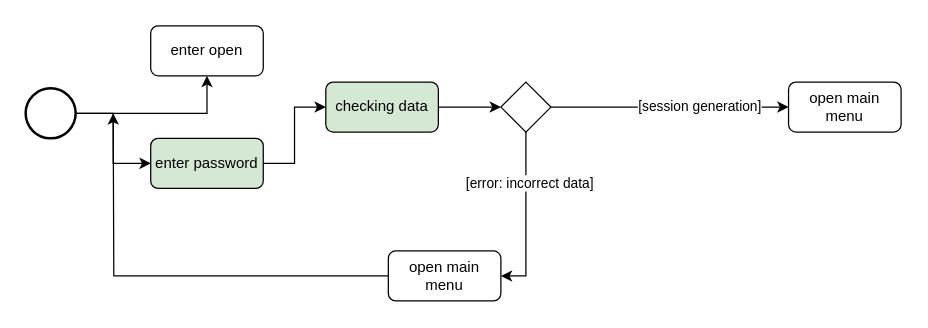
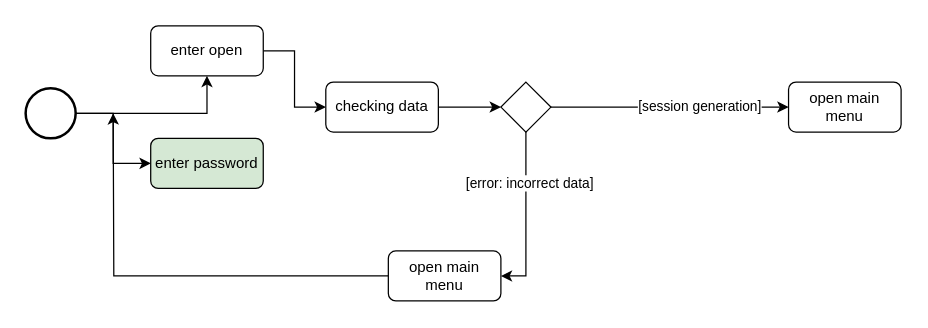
+ <mxCell id="5" style="edgeStyle=orthogonalEdgeStyle;rounded=0;orthogonalLoop=1;jettySize=auto;html=1;entryX=0;entryY=0.5;entryDx=0;entryDy=0;" edge="1" parent="1" source="6" target="10"><mxGeometry relative="1" as="geometry" /></mxCell>
- <mxCell id="10" value="checking data" style="rounded=1;whiteSpace=wrap;html=1;fillColor=#d5e8d4;" vertex="1" parent="1"><mxGeometry x="260" y="65" width="90" height="40" as="geometry" /></mxCell>
+ <mxCell id="10" value="checking data" style="rounded=1;whiteSpace=wrap;html=1;" vertex="1" parent="1"><mxGeometry x="260" y="65" width="90" height="40" as="geometry" /></mxCell>
- <mxCell id="7" style="edgeStyle=orthogonalEdgeStyle;rounded=0;orthogonalLoop=1;jettySize=auto;html=1;entryX=0;entryY=0.5;entryDx=0;entryDy=0;" edge="1" parent="1" source="8" target="10"><mxGeometry relative="1" as="geometry" /></mxCell>
